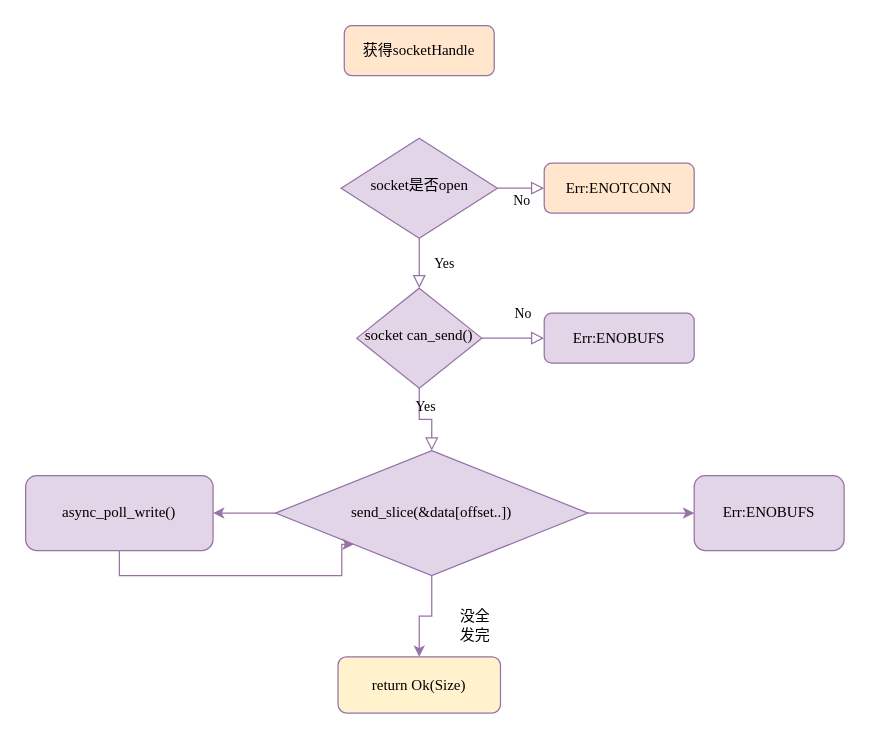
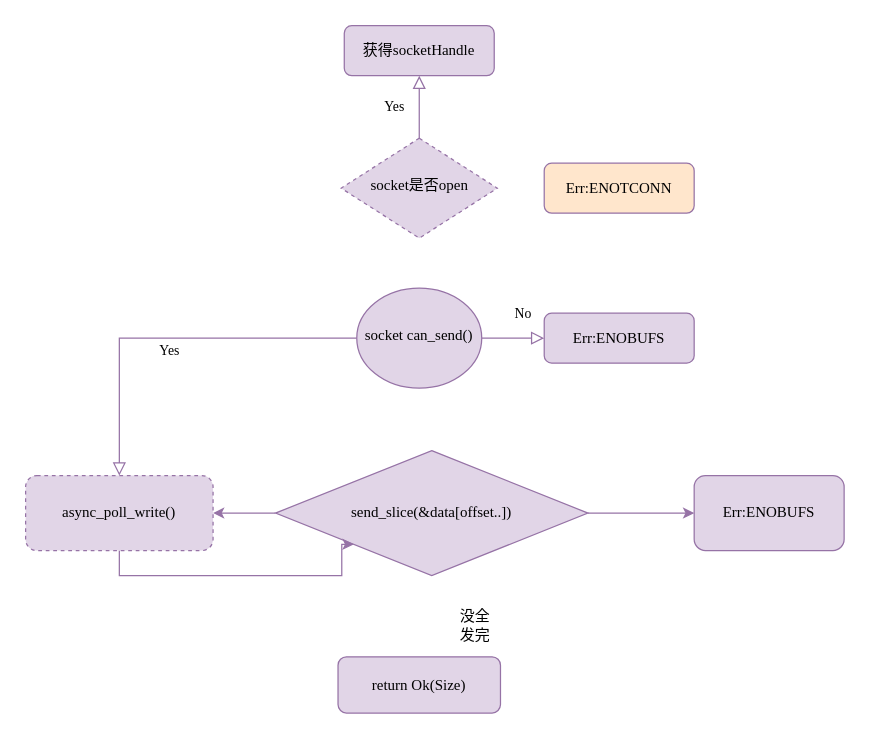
- <mxCell id="2" value="获得socketHandle" style="rounded=1;whiteSpace=wrap;html=1;fontSize=12;glass=0;strokeWidth=1;shadow=0;fontFamily=Lucida Console;fillColor=#ffe6cc;strokeColor=#9673a6;" parent="1" vertex="1"><mxGeometry x="275" y="20" width="120" height="40" as="geometry" /></mxCell>
+ <mxCell id="2" value="获得socketHandle" style="rounded=1;whiteSpace=wrap;html=1;fontSize=12;glass=0;strokeWidth=1;shadow=0;fontFamily=Lucida Console;fillColor=#e1d5e7;strokeColor=#9673a6;" parent="1" vertex="1"><mxGeometry x="275" y="20" width="120" height="40" as="geometry" /></mxCell>
- <mxCell id="5" value="socket是否open" style="rhombus;whiteSpace=wrap;html=1;shadow=0;fontFamily=Lucida Console;fontSize=12;align=center;strokeWidth=1;spacing=6;spacingTop=-4;fillColor=#e1d5e7;strokeColor=#9673a6;" parent="1" vertex="1"><mxGeometry x="272.5" y="110" width="125" height="80" as="geometry" /></mxCell>
+ <mxCell id="5" value="socket是否open" style="rhombus;whiteSpace=wrap;html=1;shadow=0;fontFamily=Lucida Console;fontSize=12;align=center;strokeWidth=1;spacing=6;spacingTop=-4;fillColor=#e1d5e7;strokeColor=#9673a6;dashed=1;" parent="1" vertex="1"><mxGeometry x="272.5" y="110" width="125" height="80" as="geometry" /></mxCell>
- <mxCell id="4" value="No" style="edgeStyle=orthogonalEdgeStyle;rounded=0;html=1;jettySize=auto;orthogonalLoop=1;fontSize=11;endArrow=block;endFill=0;endSize=8;strokeWidth=1;shadow=0;labelBackgroundColor=none;fontFamily=Lucida Console;fillColor=#e1d5e7;strokeColor=#9673a6;" parent="1" source="5" target="6" edge="1"><mxGeometry y="10" relative="1" as="geometry"><mxPoint as="offset" /></mxGeometry></mxCell>
- <mxCell id="3" value="Yes" style="rounded=0;html=1;jettySize=auto;orthogonalLoop=1;fontSize=11;endArrow=block;endFill=0;endSize=8;strokeWidth=1;shadow=0;labelBackgroundColor=none;edgeStyle=orthogonalEdgeStyle;fontFamily=Lucida Console;fillColor=#e1d5e7;strokeColor=#9673a6;" parent="1" source="5" target="9" edge="1"><mxGeometry y="20" relative="1" as="geometry"><mxPoint as="offset" /></mxGeometry></mxCell>
+ <mxCell id="3" value="Yes" style="rounded=0;html=1;jettySize=auto;orthogonalLoop=1;fontSize=11;endArrow=block;endFill=0;endSize=8;strokeWidth=1;shadow=0;labelBackgroundColor=none;edgeStyle=orthogonalEdgeStyle;fontFamily=Lucida Console;fillColor=#e1d5e7;strokeColor=#9673a6;" parent="1" source="5" target="2" edge="1"><mxGeometry y="20" relative="1" as="geometry"><mxPoint as="offset" /></mxGeometry></mxCell>
- <mxCell id="9" value="socket can_send()" style="rhombus;whiteSpace=wrap;html=1;shadow=0;fontFamily=Lucida Console;fontSize=12;align=center;strokeWidth=1;spacing=6;spacingTop=-4;fillColor=#e1d5e7;strokeColor=#9673a6;" parent="1" vertex="1"><mxGeometry x="285" y="230" width="100" height="80" as="geometry" /></mxCell>
+ <mxCell id="9" value="socket can_send()" style="ellipse;whiteSpace=wrap;html=1;shadow=0;fontFamily=Lucida Console;fontSize=12;align=center;strokeWidth=1;spacing=6;spacingTop=-4;fillColor=#e1d5e7;strokeColor=#9673a6;" parent="1" vertex="1"><mxGeometry x="285" y="230" width="100" height="80" as="geometry" /></mxCell>
- <mxCell id="8" value="Yes" style="edgeStyle=orthogonalEdgeStyle;rounded=0;html=1;jettySize=auto;orthogonalLoop=1;fontSize=11;endArrow=block;endFill=0;endSize=8;strokeWidth=1;shadow=0;labelBackgroundColor=none;fontFamily=Lucida Console;fillColor=#e1d5e7;strokeColor=#9673a6;" parent="1" source="9" target="14" edge="1"><mxGeometry y="10" relative="1" as="geometry"><mxPoint as="offset" /><mxPoint x="335" y="360" as="targetPoint" /></mxGeometry></mxCell>
+ <mxCell id="8" value="Yes" style="edgeStyle=orthogonalEdgeStyle;rounded=0;html=1;jettySize=auto;orthogonalLoop=1;fontSize=11;endArrow=block;endFill=0;endSize=8;strokeWidth=1;shadow=0;labelBackgroundColor=none;fontFamily=Lucida Console;fillColor=#e1d5e7;strokeColor=#9673a6;" parent="1" source="9" target="19" edge="1"><mxGeometry y="10" relative="1" as="geometry"><mxPoint as="offset" /><mxPoint x="335" y="360" as="targetPoint" /></mxGeometry></mxCell>
- <mxCell id="19" value="async_poll_write()" style="rounded=1;whiteSpace=wrap;html=1;fontFamily=Lucida Console;fillColor=#e1d5e7;strokeColor=#9673a6;" vertex="1" parent="1"><mxGeometry y="380" width="150" height="60" as="geometry" x="20" /></mxCell>
+ <mxCell id="19" value="async_poll_write()" style="rounded=1;whiteSpace=wrap;html=1;fontFamily=Lucida Console;fillColor=#e1d5e7;strokeColor=#9673a6;dashed=1;" vertex="1" parent="1"><mxGeometry y="380" width="150" height="60" as="geometry" x="20" /></mxCell>
- <mxCell id="12" style="edgeStyle=orthogonalEdgeStyle;rounded=0;orthogonalLoop=1;jettySize=auto;html=1;entryX=0.5;entryY=0;entryDx=0;entryDy=0;fontFamily=Lucida Console;fillColor=#e1d5e7;strokeColor=#9673a6;" edge="1" parent="1" source="14" target="16"><mxGeometry relative="1" as="geometry" /></mxCell>
- <mxCell id="16" value="return Ok(Size)" style="rounded=1;whiteSpace=wrap;html=1;fontFamily=Lucida Console;fillColor=#fff2cc;strokeColor=#9673a6;" vertex="1" parent="1"><mxGeometry x="270" y="525" width="130" height="45" as="geometry" /></mxCell>
+ <mxCell id="16" value="return Ok(Size)" style="rounded=1;whiteSpace=wrap;html=1;fontFamily=Lucida Console;fillColor=#e1d5e7;strokeColor=#9673a6;" vertex="1" parent="1"><mxGeometry x="270" y="525" width="130" height="45" as="geometry" /></mxCell>
